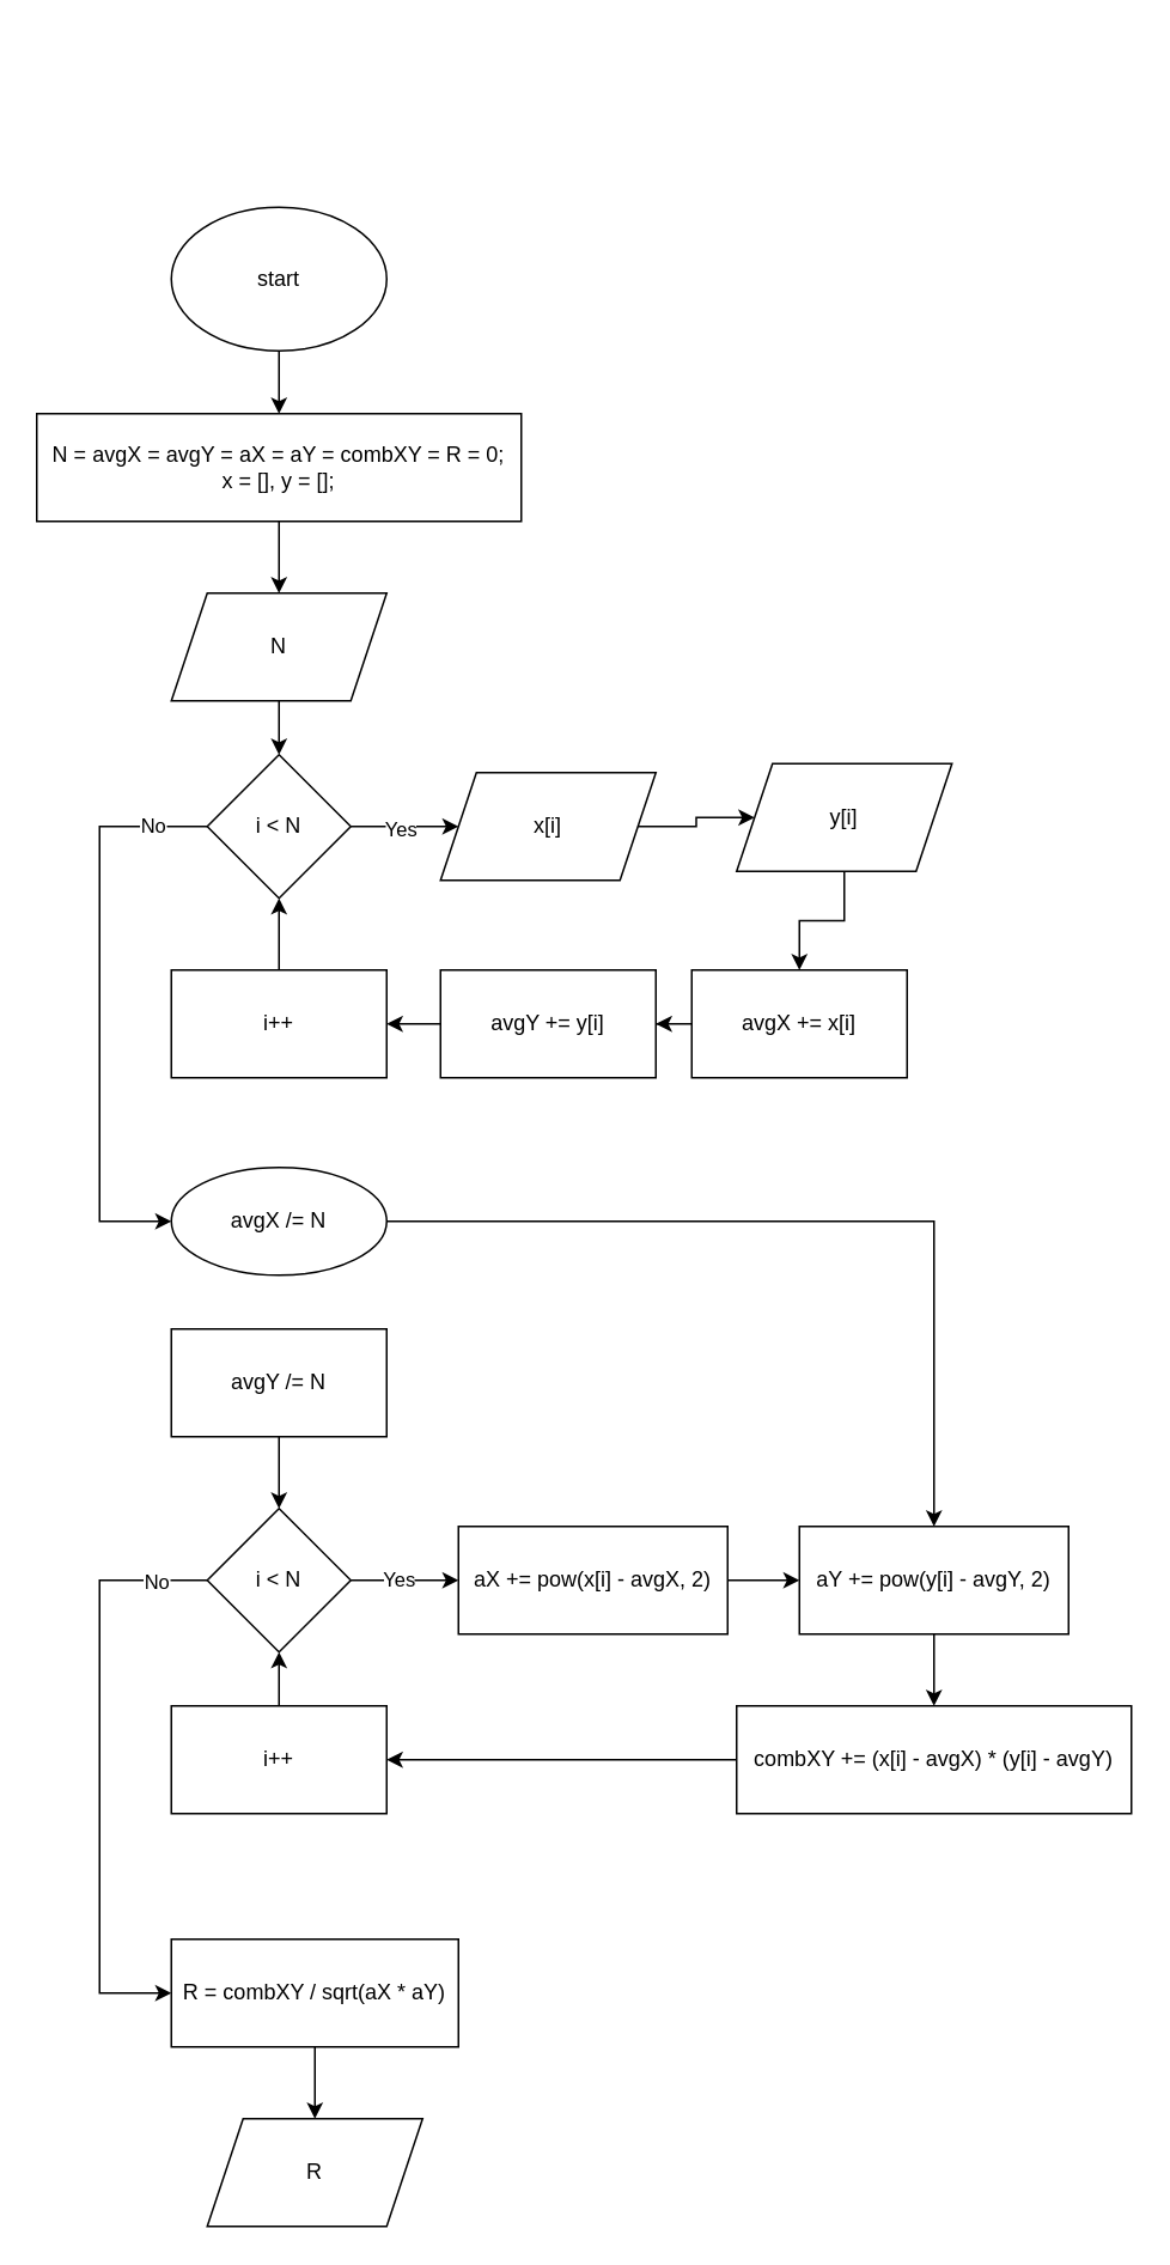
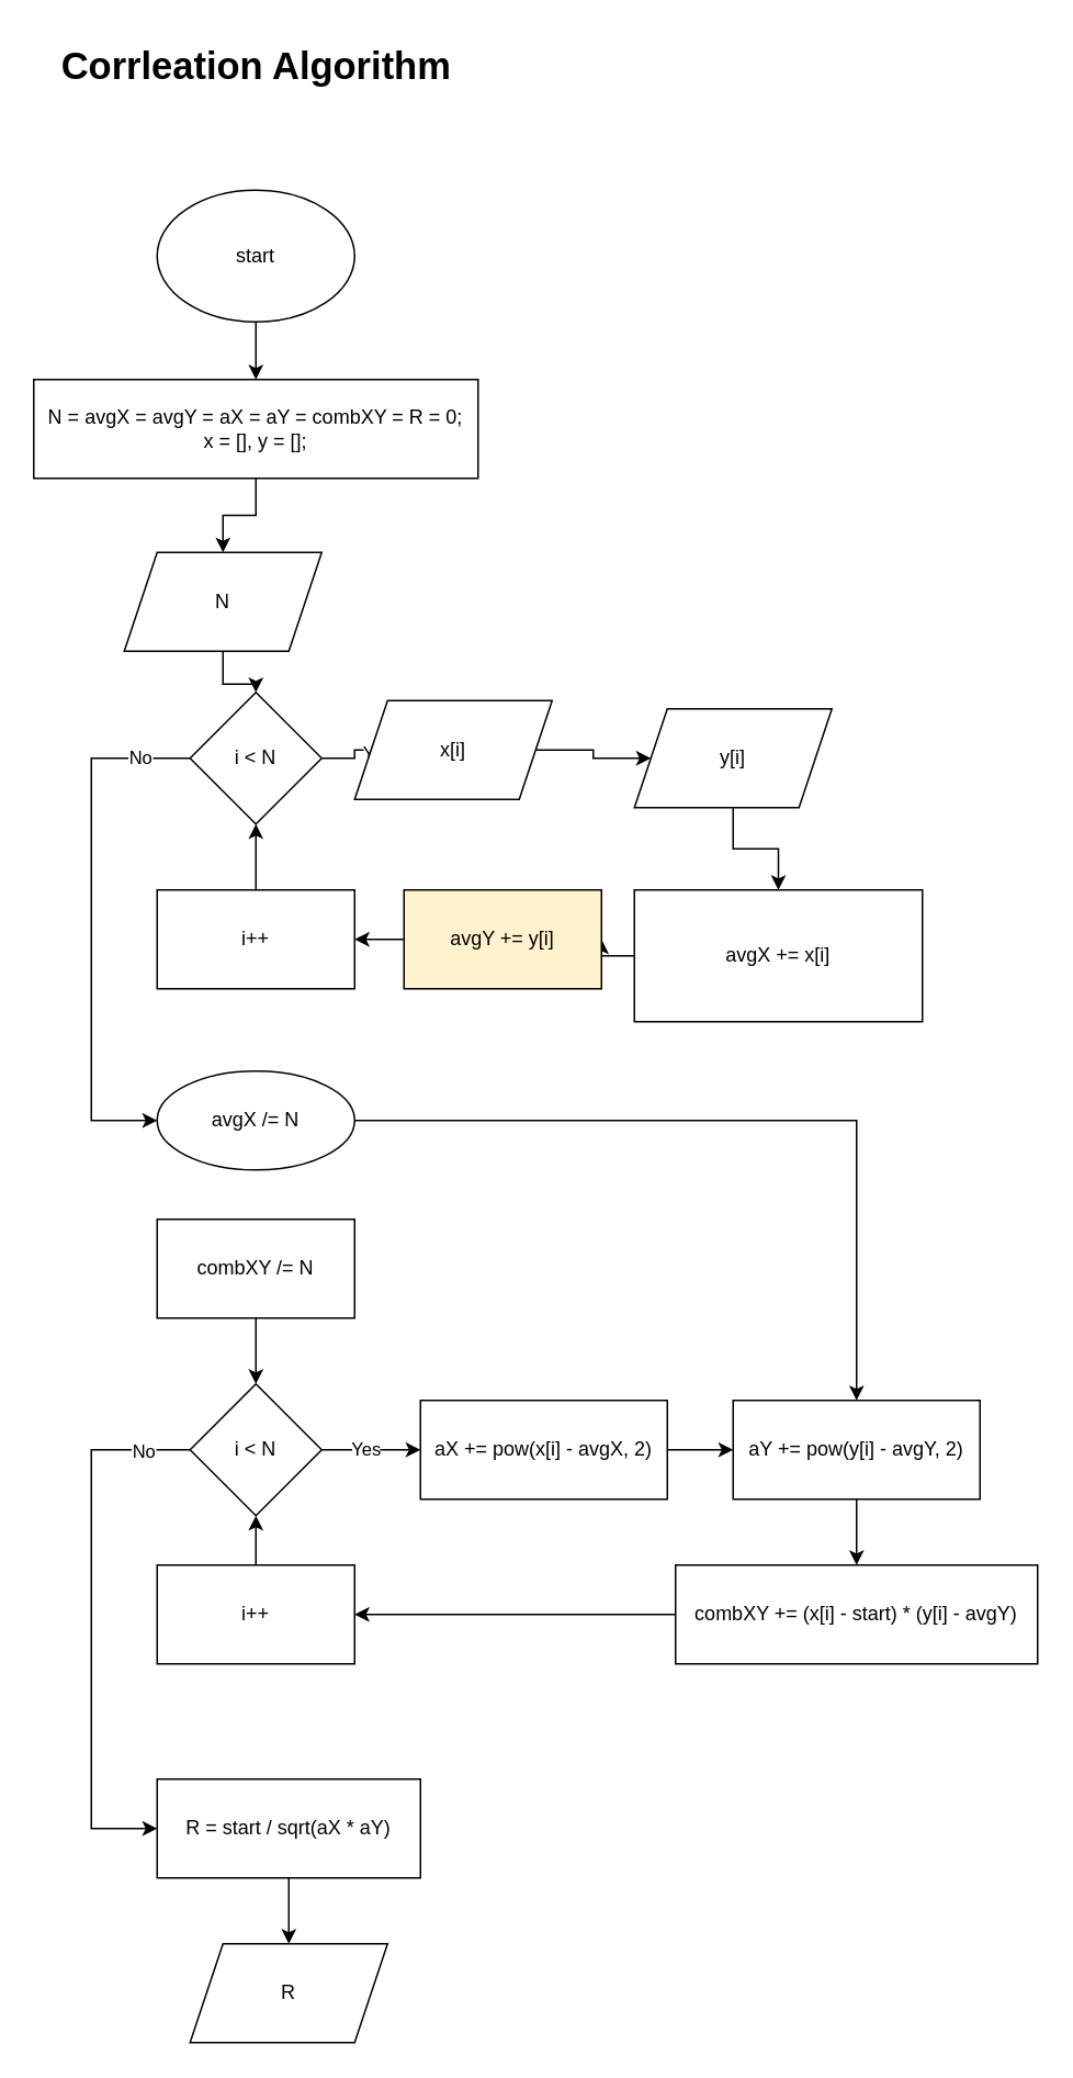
+ <mxCell id="43" value="Corrleation Algorithm" style="text;html=1;align=center;verticalAlign=middle;resizable=0;points=[];autosize=1;strokeColor=none;fillColor=none;fontSize=23;fontStyle=1" parent="1" vertex="1"><mxGeometry x="35" y="20" width="240" height="40" as="geometry" /></mxCell>
- <mxCell id="7" value="N" style="shape=parallelogram;perimeter=parallelogramPerimeter;whiteSpace=wrap;html=1;fixedSize=1;" parent="1" vertex="1"><mxGeometry x="95" y="330" width="120" height="60" as="geometry" /></mxCell>
+ <mxCell id="7" value="N" style="shape=parallelogram;perimeter=parallelogramPerimeter;whiteSpace=wrap;html=1;fixedSize=1;" parent="1" vertex="1"><mxGeometry x="75" y="335" width="120" height="60" as="geometry" /></mxCell>
- <mxCell id="16" value="y[i]" style="shape=parallelogram;perimeter=parallelogramPerimeter;whiteSpace=wrap;html=1;fixedSize=1;" parent="1" vertex="1"><mxGeometry x="410" y="425" width="120" height="60" as="geometry" /></mxCell>
+ <mxCell id="16" value="y[i]" style="shape=parallelogram;perimeter=parallelogramPerimeter;whiteSpace=wrap;html=1;fixedSize=1;" parent="1" vertex="1"><mxGeometry x="385" y="430" width="120" height="60" as="geometry" /></mxCell>
- <mxCell id="14" value="x[i]" style="shape=parallelogram;perimeter=parallelogramPerimeter;whiteSpace=wrap;html=1;fixedSize=1;" parent="1" vertex="1"><mxGeometry x="245" y="430" width="120" height="60" as="geometry" /></mxCell>
+ <mxCell id="14" value="x[i]" style="shape=parallelogram;perimeter=parallelogramPerimeter;whiteSpace=wrap;html=1;fixedSize=1;" parent="1" vertex="1"><mxGeometry x="215" y="425" width="120" height="60" as="geometry" /></mxCell>
- <mxCell id="24" value="avgY += y[i]" style="whiteSpace=wrap;html=1;" parent="1" vertex="1"><mxGeometry x="245" y="540" width="120" height="60" as="geometry" /></mxCell>
+ <mxCell id="24" value="avgY += y[i]" style="whiteSpace=wrap;html=1;fillColor=#fff2cc;" parent="1" vertex="1"><mxGeometry x="245" y="540" width="120" height="60" as="geometry" /></mxCell>
- <mxCell id="22" value="avgX += x[i]" style="whiteSpace=wrap;html=1;" parent="1" vertex="1"><mxGeometry x="385" y="540" width="120" height="60" as="geometry" /></mxCell>
+ <mxCell id="22" value="avgX += x[i]" style="whiteSpace=wrap;html=1;" parent="1" vertex="1"><mxGeometry x="385" y="540" width="175" height="80" as="geometry" /></mxCell>
- <mxCell id="26" value="avgY /= N" style="whiteSpace=wrap;html=1;" parent="1" vertex="1"><mxGeometry x="95" y="740" width="120" height="60" as="geometry" /></mxCell>
+ <mxCell id="26" value="combXY /= N" style="whiteSpace=wrap;html=1;" parent="1" vertex="1"><mxGeometry x="95" y="740" width="120" height="60" as="geometry" /></mxCell>
- <mxCell id="39" value="combXY += (x[i] - avgX) * (y[i] - avgY)" style="whiteSpace=wrap;html=1;" parent="1" vertex="1"><mxGeometry x="410" y="950" width="220" height="60" as="geometry" /></mxCell>
+ <mxCell id="39" value="combXY += (x[i] - start) * (y[i] - avgY)" style="whiteSpace=wrap;html=1;" parent="1" vertex="1"><mxGeometry x="410" y="950" width="220" height="60" as="geometry" /></mxCell>
- <mxCell id="41" value="R = combXY / sqrt(aX * aY)" style="whiteSpace=wrap;html=1;" parent="1" vertex="1"><mxGeometry x="95" y="1080" width="160" height="60" as="geometry" /></mxCell>
+ <mxCell id="41" value="R = start / sqrt(aX * aY)" style="whiteSpace=wrap;html=1;" parent="1" vertex="1"><mxGeometry x="95" y="1080" width="160" height="60" as="geometry" /></mxCell>
